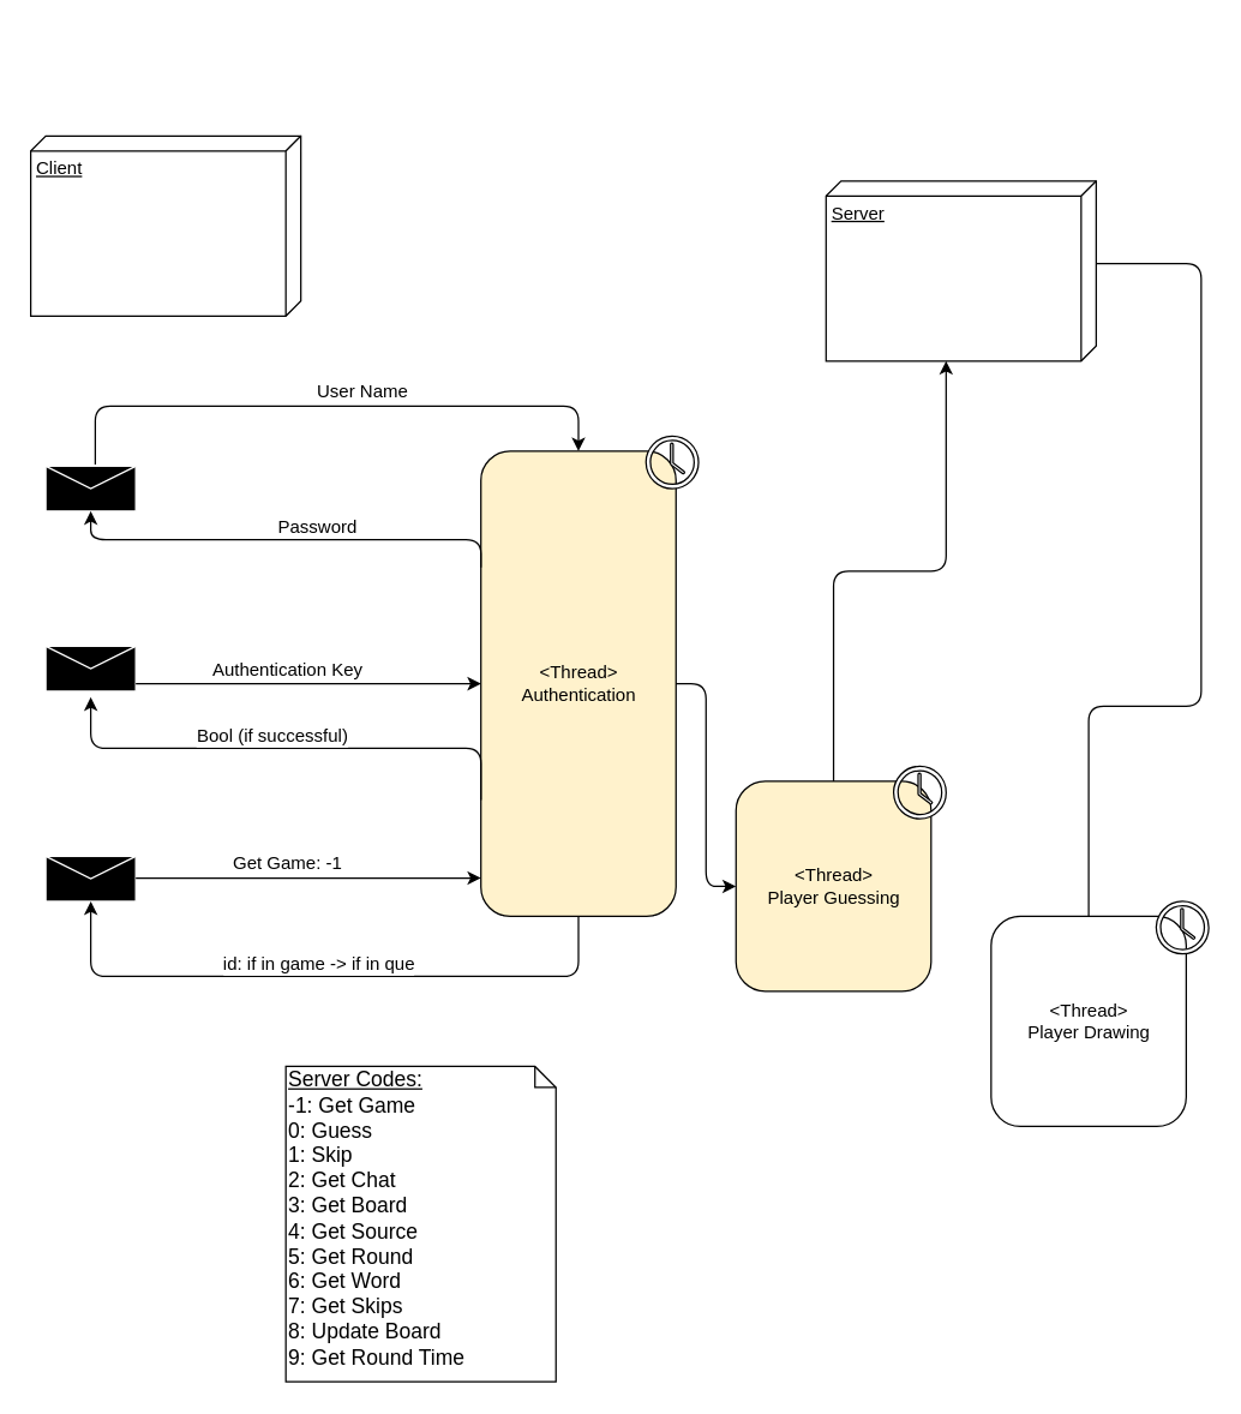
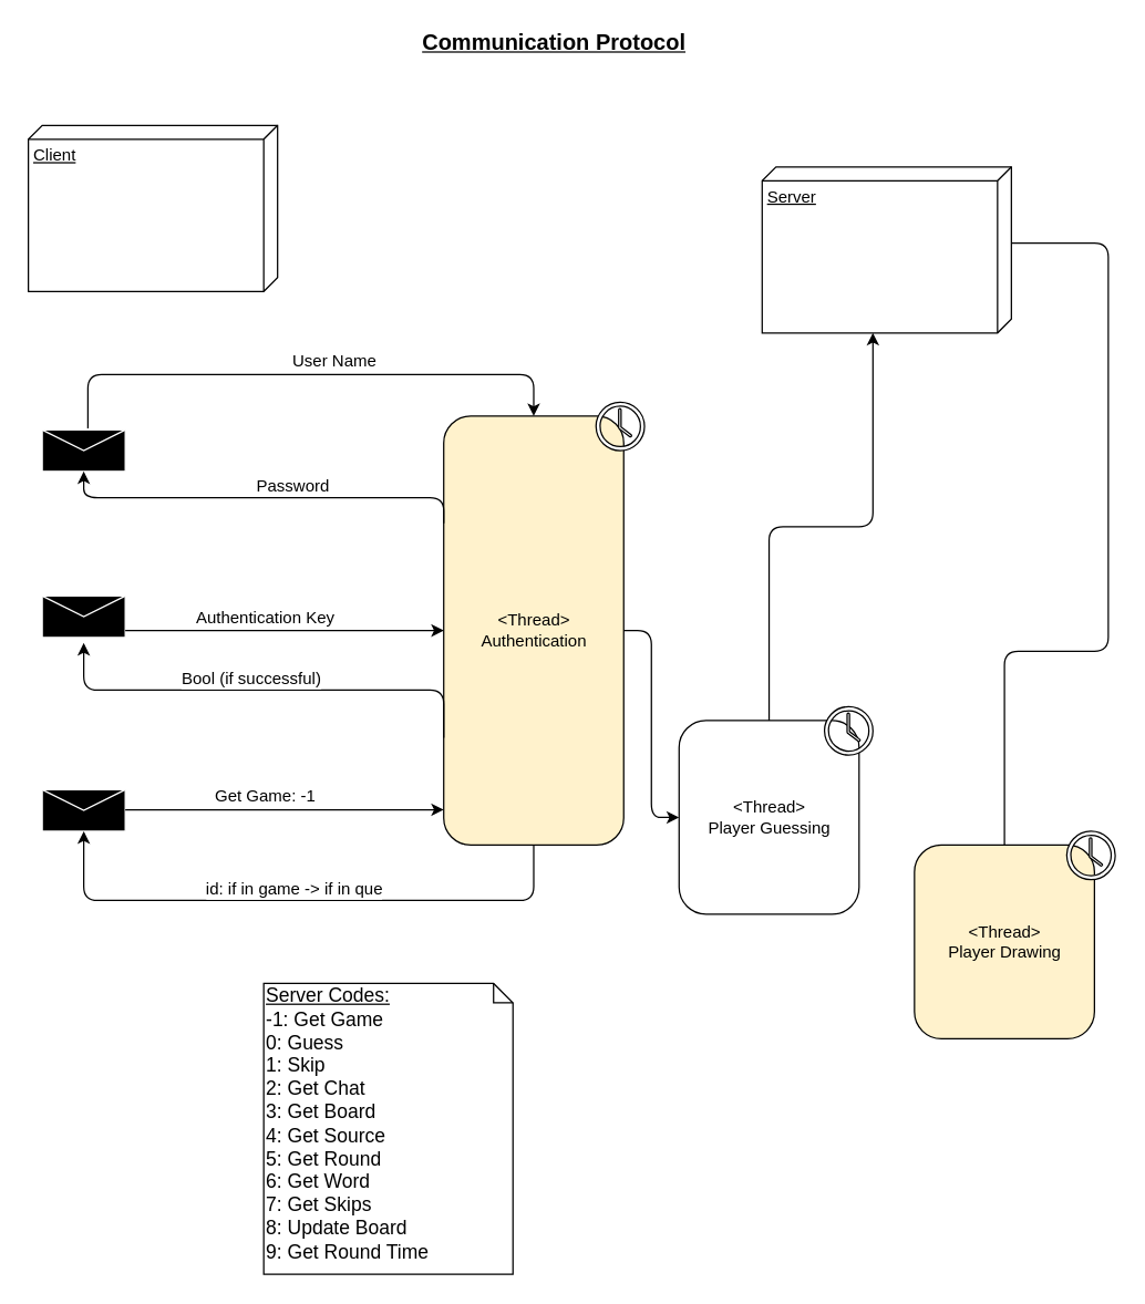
+ <mxCell id="29" value="Communication Protocol" style="text;html=1;strokeColor=none;fillColor=none;align=center;verticalAlign=middle;whiteSpace=wrap;rounded=0;fontSize=16;fontStyle=5" parent="1" vertex="1"><mxGeometry x="280" y="20" width="240" height="20" as="geometry" /></mxCell>
- <mxCell id="6" value="&amp;lt;Thread&amp;gt;&lt;br&gt;Player Guessing" style="html=1;perimeter=rectanglePerimeter;rounded=1;fillColor=#fff2cc;" parent="1" vertex="1"><mxGeometry x="490" y="520" width="130" height="140" as="geometry" /></mxCell>
+ <mxCell id="6" value="&amp;lt;Thread&amp;gt;&lt;br&gt;Player Guessing" style="html=1;perimeter=rectanglePerimeter;rounded=1;" parent="1" vertex="1"><mxGeometry x="490" y="520" width="130" height="140" as="geometry" /></mxCell>
- <mxCell id="7" value="&amp;lt;Thread&amp;gt;&lt;br&gt;Player Drawing" style="html=1;perimeter=rectanglePerimeter;rounded=1;" parent="1" vertex="1"><mxGeometry x="660" y="610" width="130" height="140" as="geometry" /></mxCell>
+ <mxCell id="7" value="&amp;lt;Thread&amp;gt;&lt;br&gt;Player Drawing" style="html=1;perimeter=rectanglePerimeter;rounded=1;fillColor=#fff2cc;" parent="1" vertex="1"><mxGeometry x="660" y="610" width="130" height="140" as="geometry" /></mxCell>
